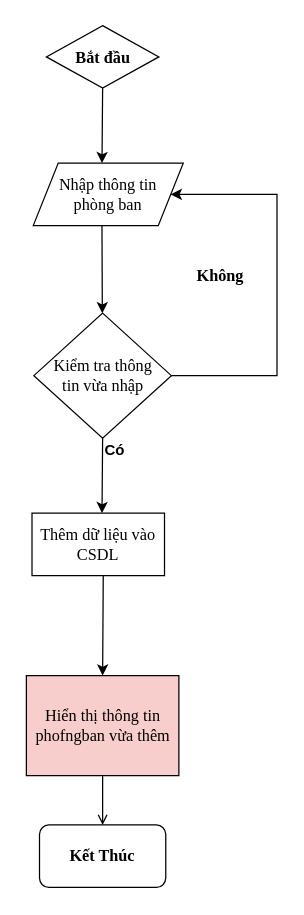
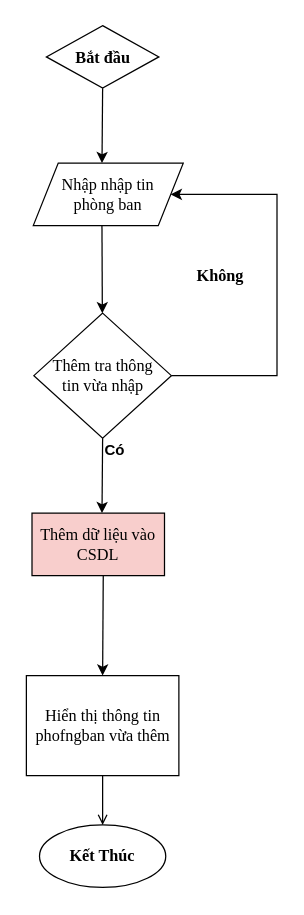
- <mxCell id="5" value="&lt;font style=&quot;font-size: 13px;&quot;&gt;Nhập thông tin&lt;br&gt;phòng ban&lt;br&gt;&lt;/font&gt;" style="shape=parallelogram;perimeter=parallelogramPerimeter;whiteSpace=wrap;html=1;fixedSize=1;fontSize=13;fontFamily=Times New Roman;fontStyle=0" vertex="1" parent="1"><mxGeometry x="26" y="130" width="120" height="50" as="geometry" /></mxCell>
+ <mxCell id="5" value="&lt;font style=&quot;font-size: 13px;&quot;&gt;Nhập nhập tin&lt;br&gt;phòng ban&lt;br&gt;&lt;/font&gt;" style="shape=parallelogram;perimeter=parallelogramPerimeter;whiteSpace=wrap;html=1;fixedSize=1;fontSize=13;fontFamily=Times New Roman;fontStyle=0" vertex="1" parent="1"><mxGeometry x="26" y="130" width="120" height="50" as="geometry" /></mxCell>
- <mxCell id="8" value="Kiểm tra thông&lt;br&gt;tin vừa nhập" style="rhombus;whiteSpace=wrap;html=1;fontSize=13;fontFamily=Times New Roman;fontStyle=0" vertex="1" parent="1"><mxGeometry x="26.5" y="250" width="110" height="100" as="geometry" /></mxCell>
+ <mxCell id="8" value="Thêm tra thông&lt;br&gt;tin vừa nhập" style="rhombus;whiteSpace=wrap;html=1;fontSize=13;fontFamily=Times New Roman;fontStyle=0" vertex="1" parent="1"><mxGeometry x="26.5" y="250" width="110" height="100" as="geometry" /></mxCell>
- <mxCell id="10" value="Thêm dữ liệu vào CSDL" style="rounded=0;whiteSpace=wrap;html=1;fontSize=13;fontFamily=Times New Roman;fontStyle=0" vertex="1" parent="1"><mxGeometry x="25" y="410" width="106" height="50" as="geometry" /></mxCell>
+ <mxCell id="10" value="Thêm dữ liệu vào CSDL" style="rounded=0;whiteSpace=wrap;html=1;fontSize=13;fontFamily=Times New Roman;fontStyle=0;fillColor=#f8cecc;" vertex="1" parent="1"><mxGeometry x="25" y="410" width="106" height="50" as="geometry" /></mxCell>
- <mxCell id="15" value="Hiển thị thông tin phofngban vừa thêm" style="rounded=0;whiteSpace=wrap;html=1;fontSize=13;fontFamily=Times New Roman;fontStyle=0;fillColor=#f8cecc;" vertex="1" parent="1"><mxGeometry x="20.5" y="540" width="122" height="80" as="geometry" /></mxCell>
+ <mxCell id="15" value="Hiển thị thông tin phofngban vừa thêm" style="rounded=0;whiteSpace=wrap;html=1;fontSize=13;fontFamily=Times New Roman;fontStyle=0" vertex="1" parent="1"><mxGeometry x="20.5" y="540" width="122" height="80" as="geometry" /></mxCell>
- <mxCell id="11" value="&lt;font style=&quot;font-size: 13px;&quot;&gt;&lt;span style=&quot;font-size: 13px;&quot;&gt;Kết Thúc&lt;/span&gt;&lt;/font&gt;" style="whiteSpace=wrap;html=1;fontSize=13;fontFamily=Times New Roman;fontStyle=1;rounded=1;" vertex="1" parent="1"><mxGeometry x="31" y="659.46" width="101" height="50" as="geometry" /></mxCell>
+ <mxCell id="11" value="&lt;font style=&quot;font-size: 13px;&quot;&gt;&lt;span style=&quot;font-size: 13px;&quot;&gt;Kết Thúc&lt;/span&gt;&lt;/font&gt;" style="ellipse;whiteSpace=wrap;html=1;fontSize=13;fontFamily=Times New Roman;fontStyle=1" vertex="1" parent="1"><mxGeometry x="31" y="659.46" width="101" height="50" as="geometry" /></mxCell>
